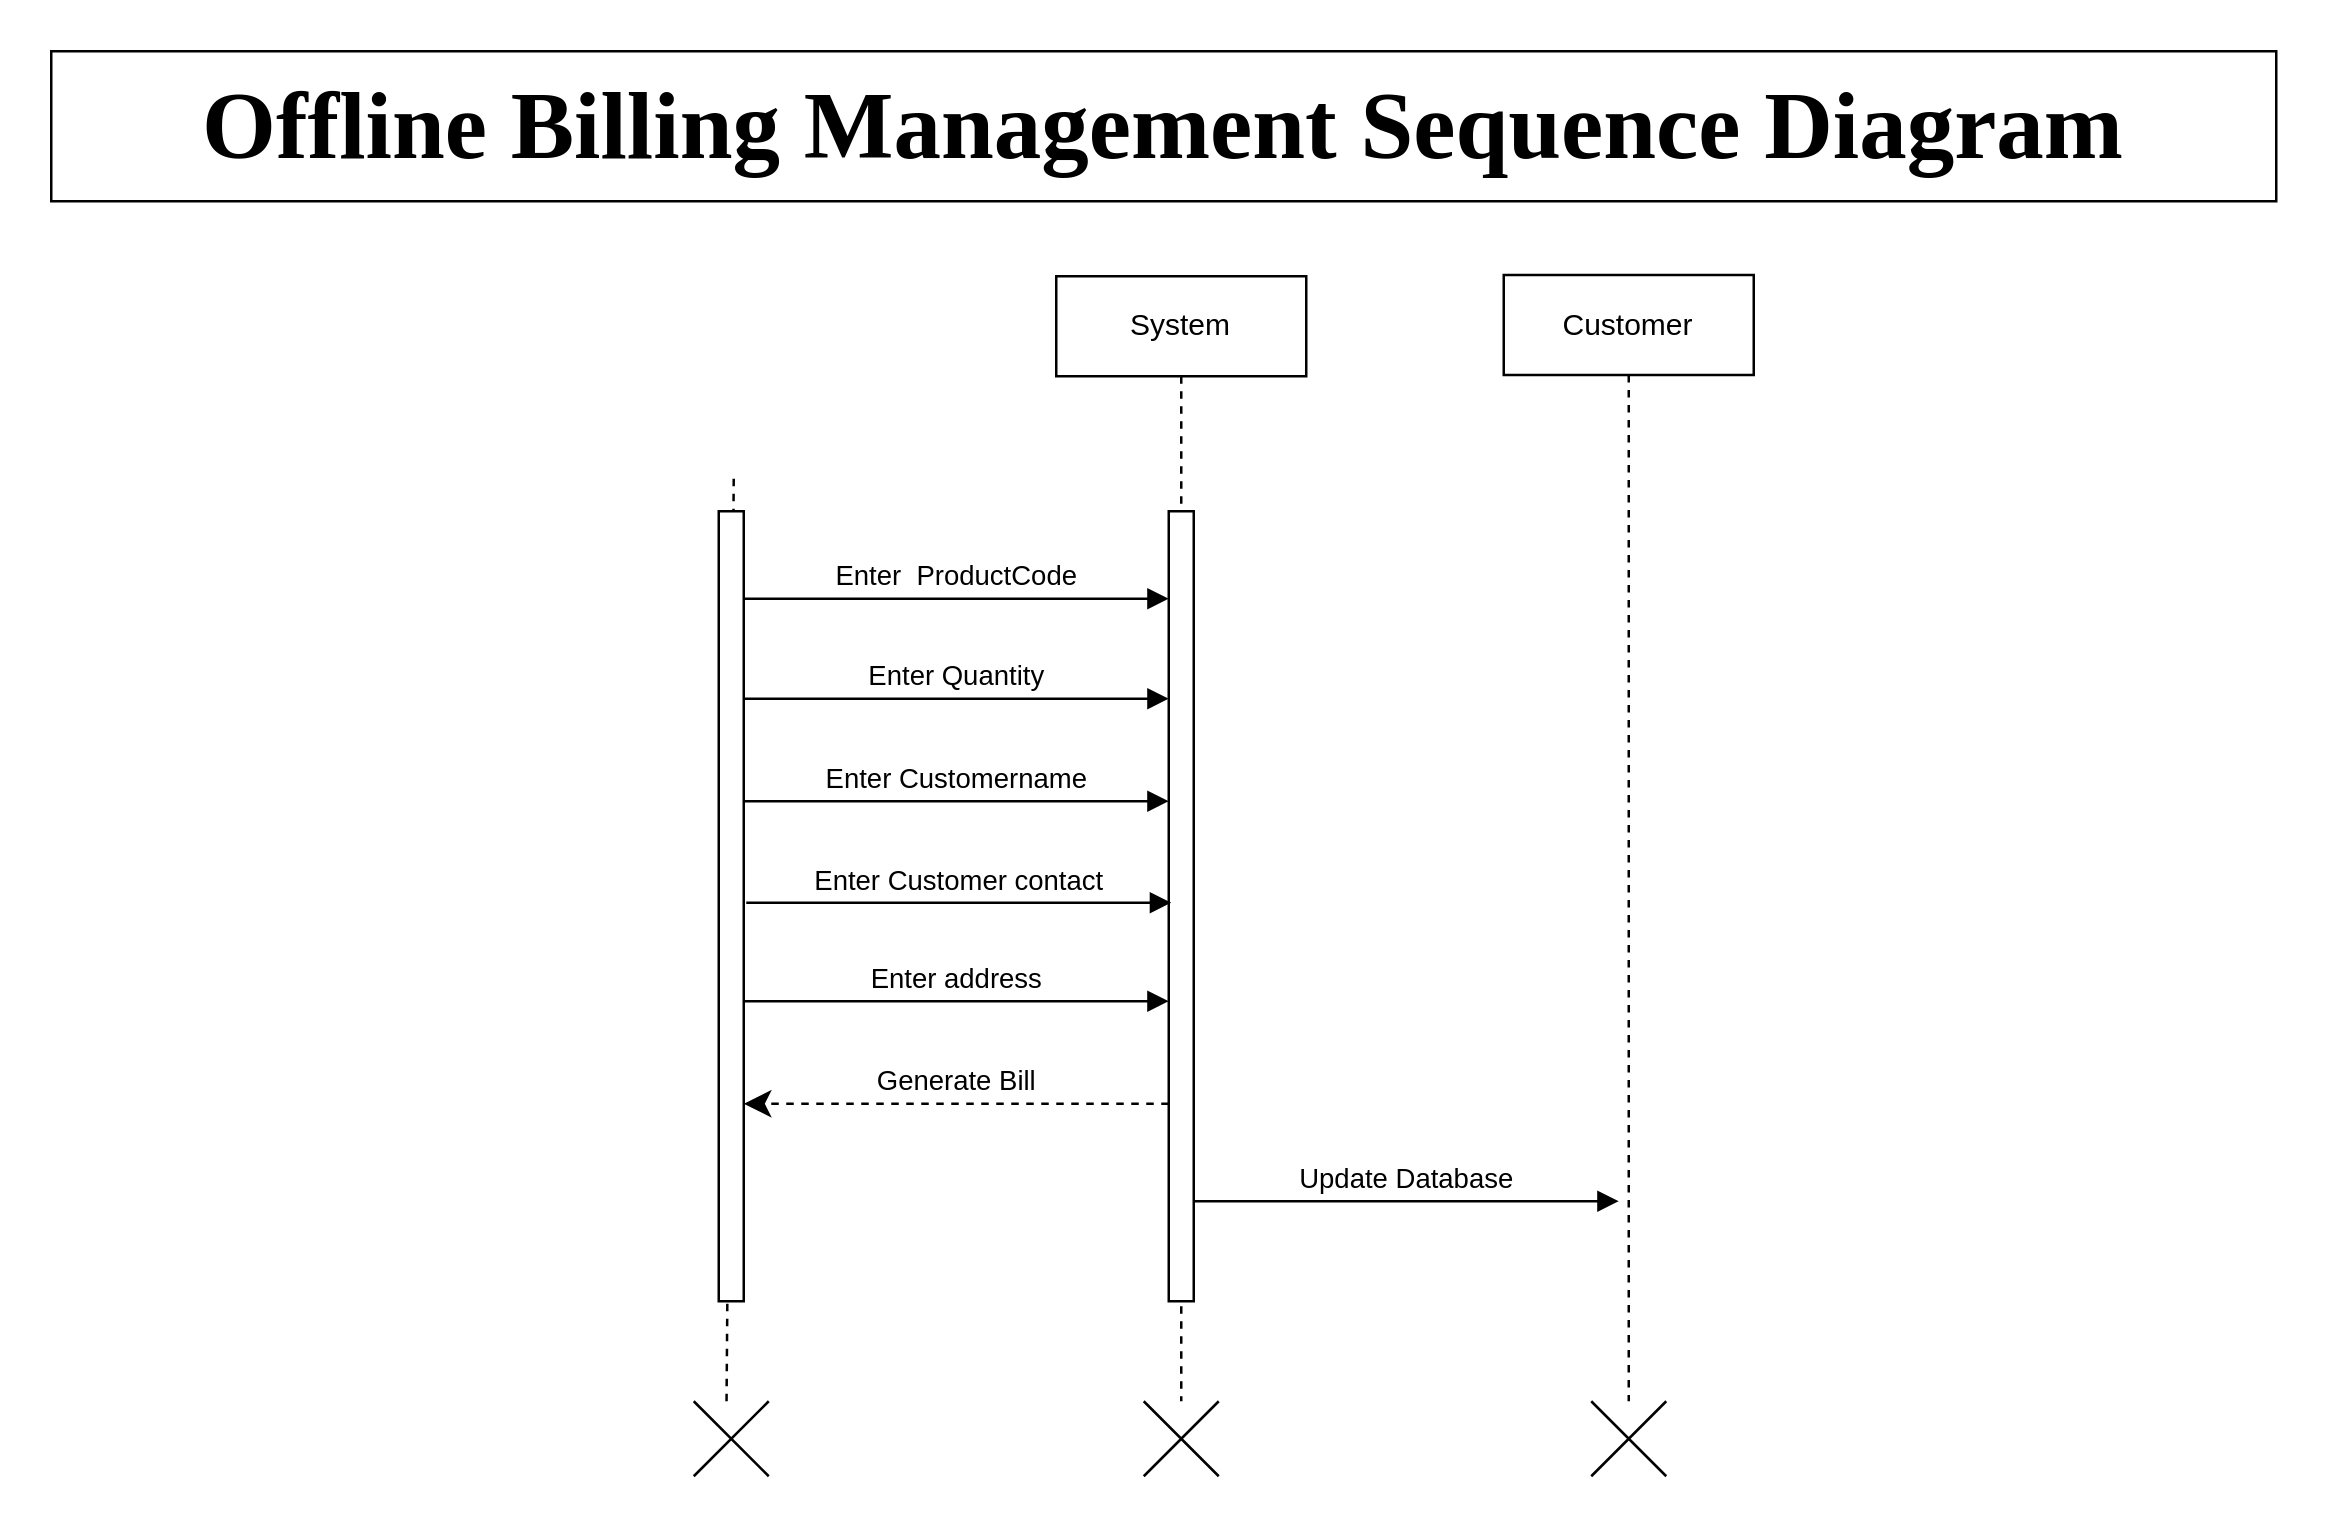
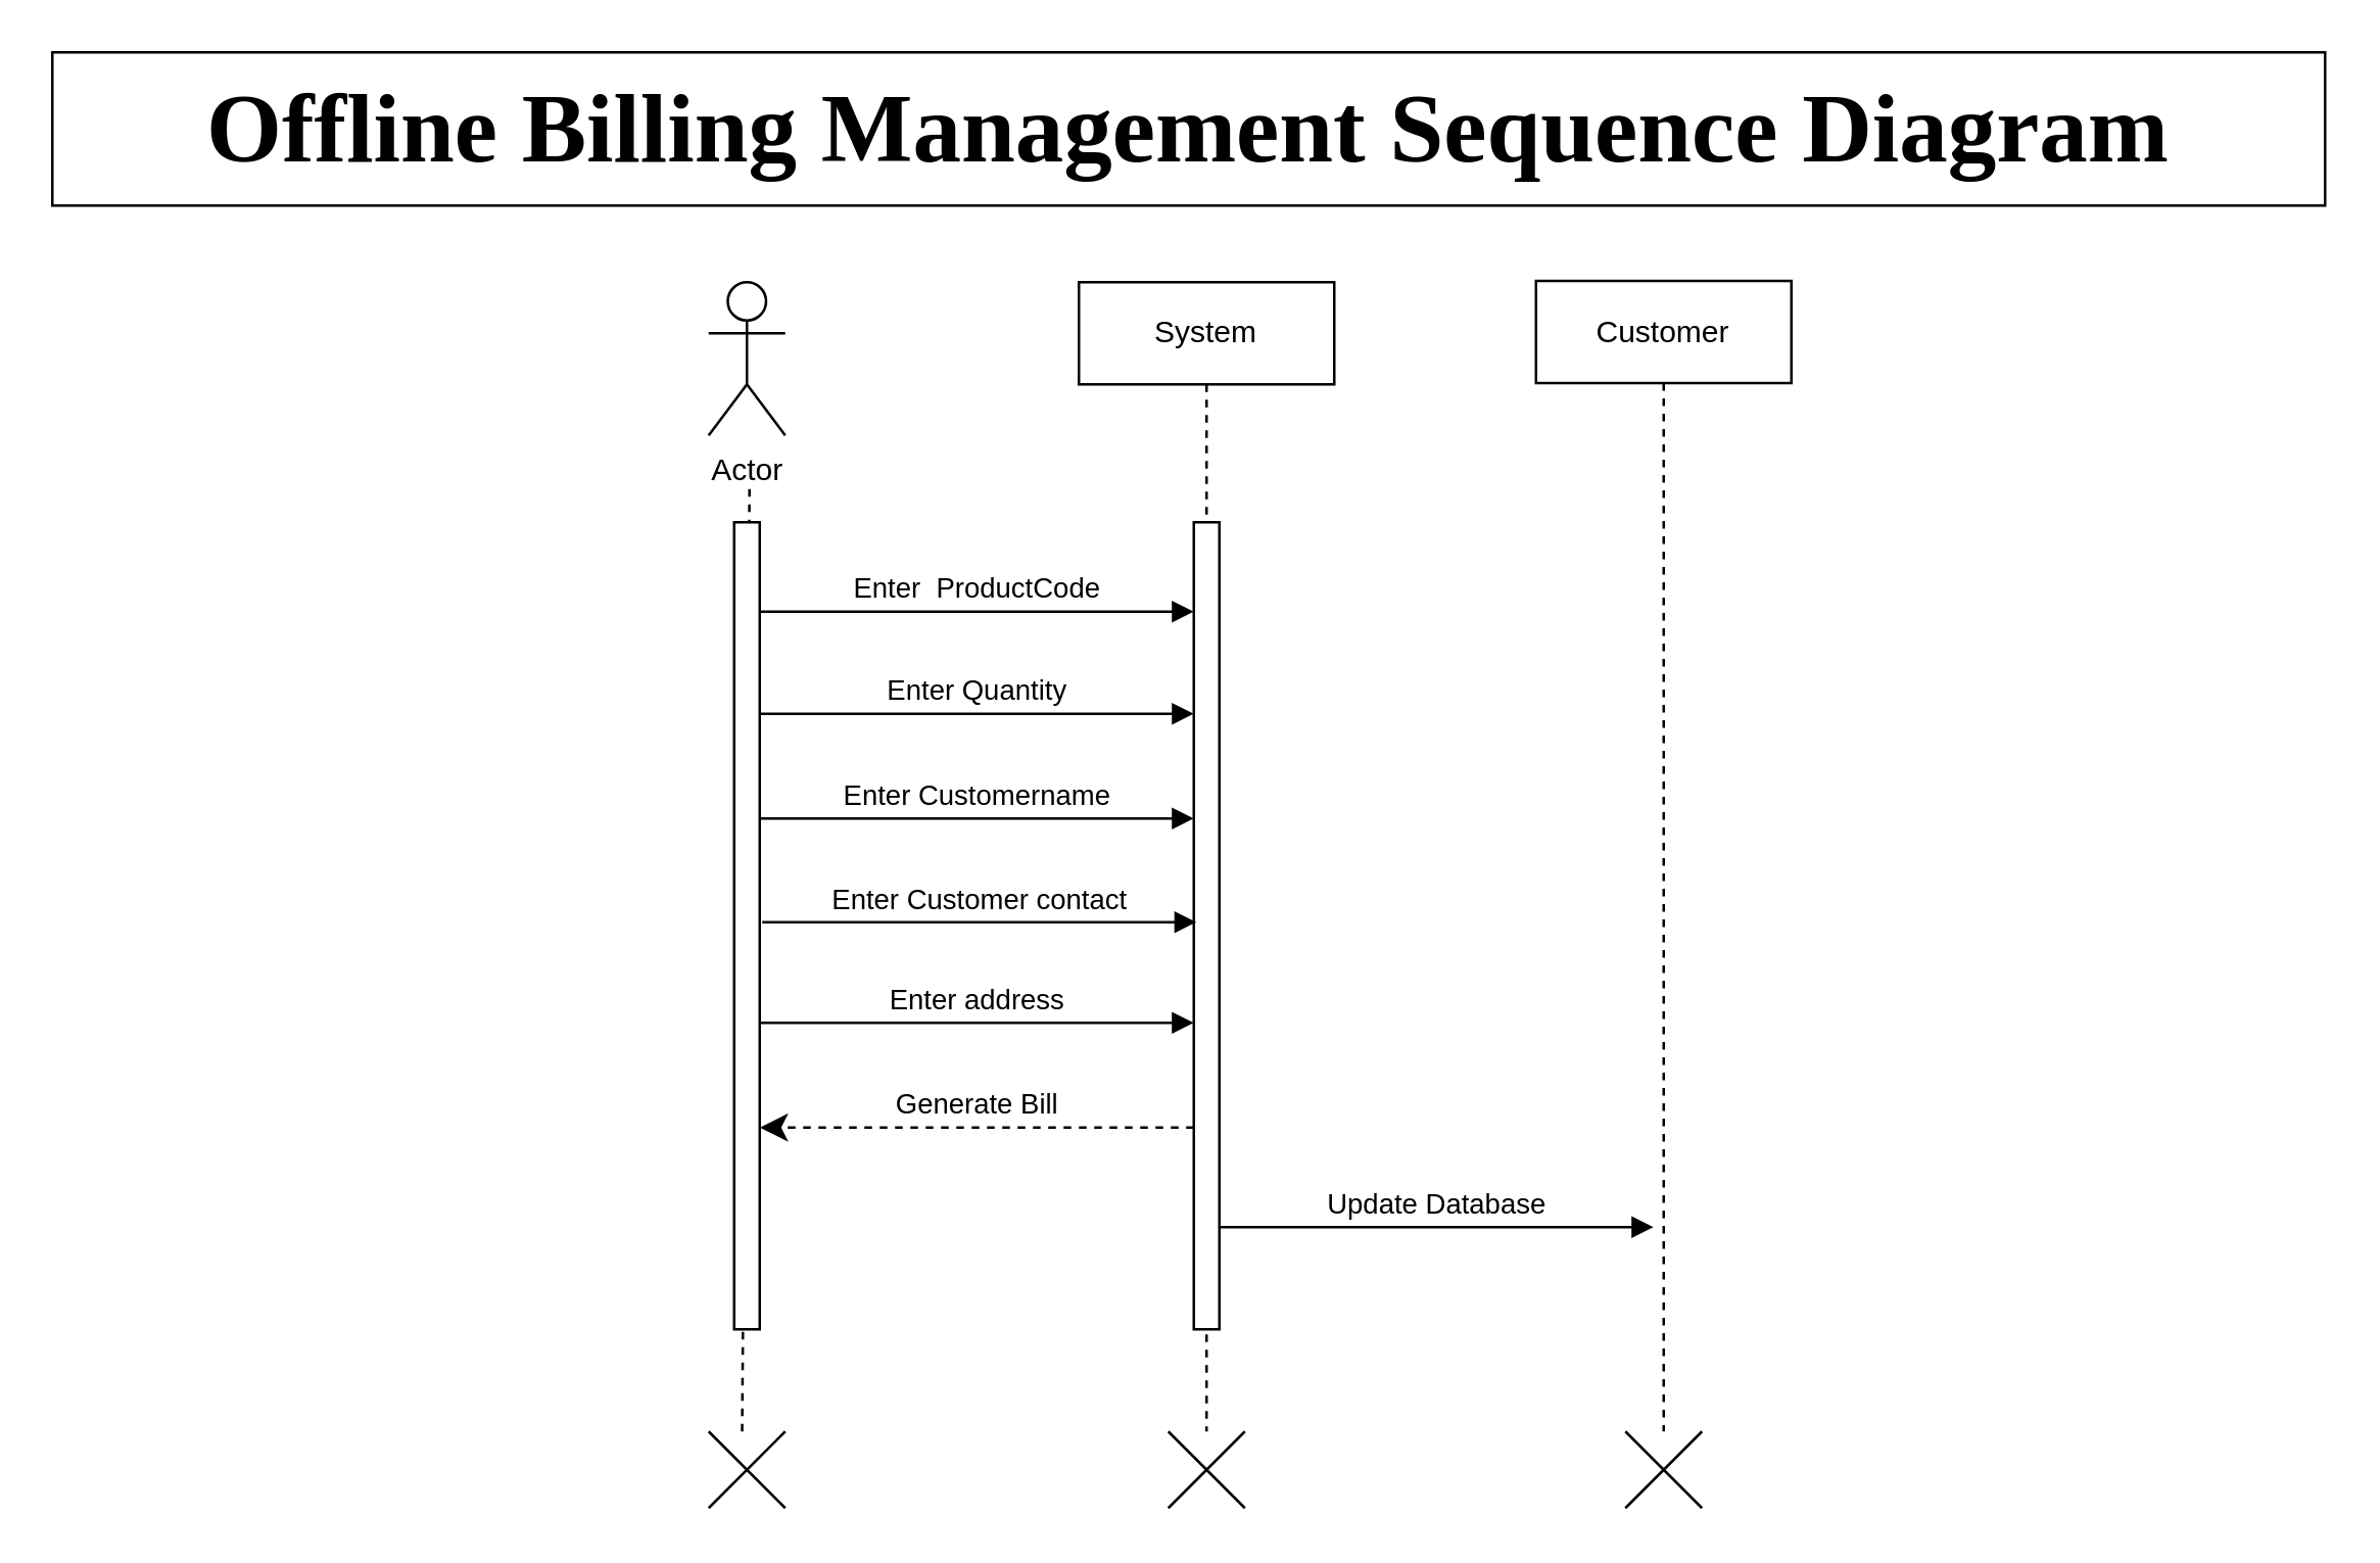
+ <mxCell id="18" value="Actor" style="shape=umlActor;verticalLabelPosition=bottom;verticalAlign=top;html=1;outlineConnect=0;" vertex="1" parent="1"><mxGeometry x="277" y="110" width="30" height="60" as="geometry" /></mxCell>
